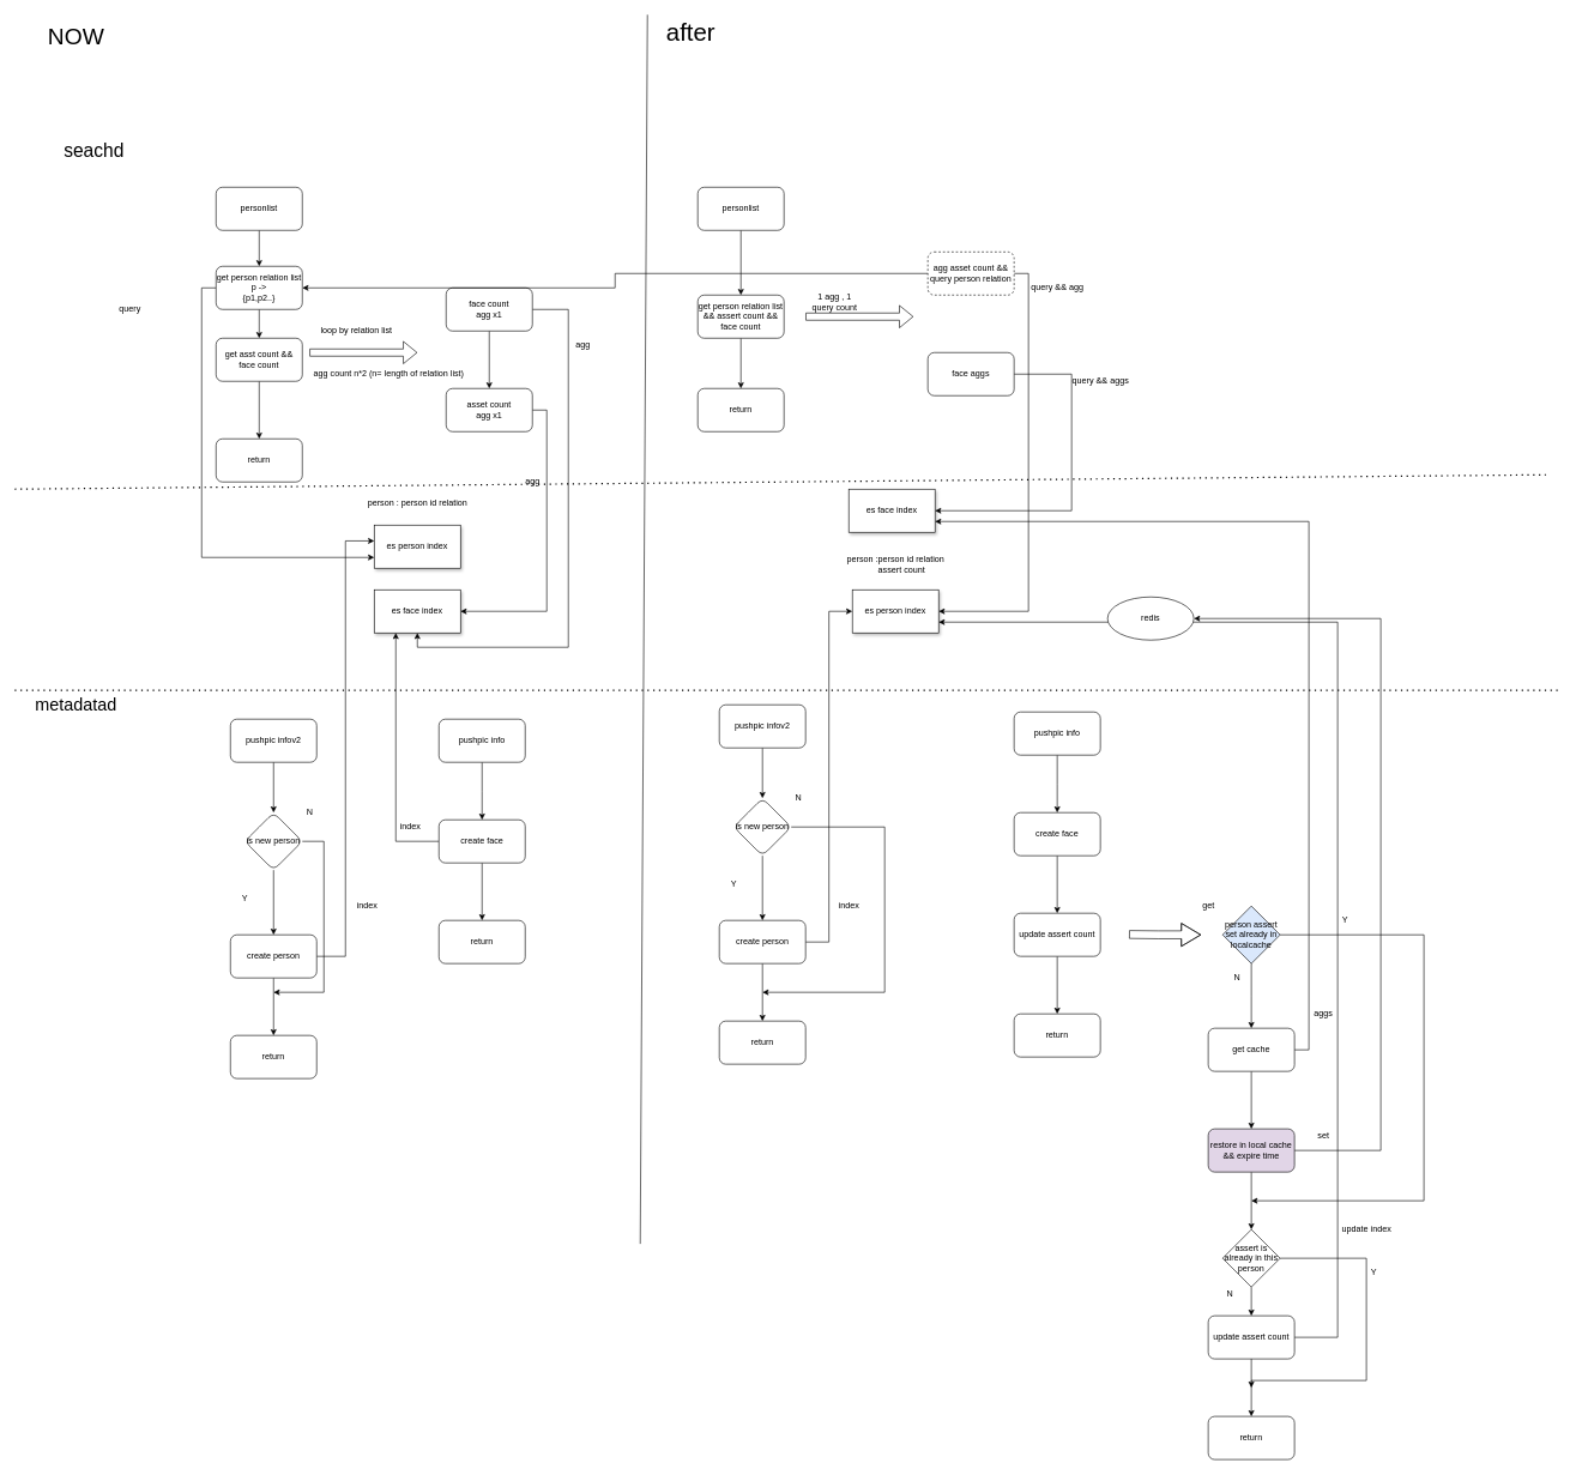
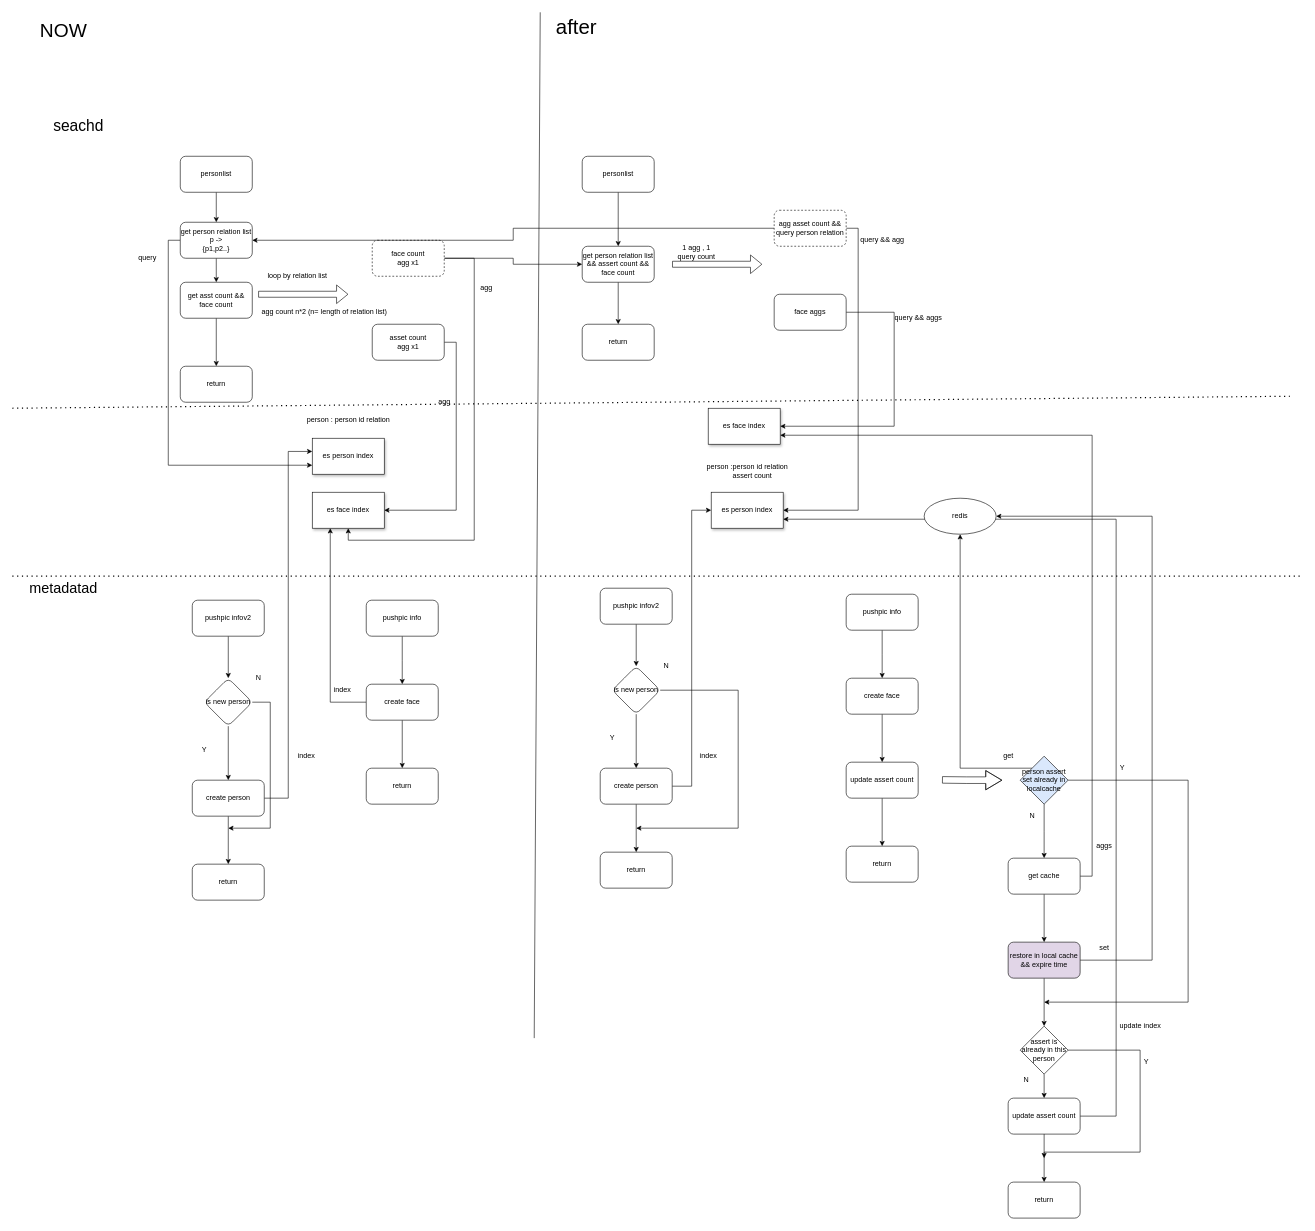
- <mxCell id="35" value="query" style="text;html=1;align=center;verticalAlign=middle;resizable=0;points=[];autosize=1;" parent="1" vertex="1"><mxGeometry x="155" y="420" width="50" height="20" as="geometry" /></mxCell>
+ <mxCell id="35" value="query" style="text;html=1;align=center;verticalAlign=middle;resizable=0;points=[];autosize=1;" parent="1" vertex="1"><mxGeometry x="220" y="420" width="50" height="20" as="geometry" /></mxCell>
- <mxCell id="11" value="face count&lt;br&gt;agg x1" style="whiteSpace=wrap;html=1;rounded=1;" parent="1" vertex="1"><mxGeometry x="620" y="400" width="120" height="60" as="geometry" /></mxCell>
+ <mxCell id="11" value="face count&lt;br&gt;agg x1" style="whiteSpace=wrap;html=1;rounded=1;dashed=1;" parent="1" vertex="1"><mxGeometry x="620" y="400" width="120" height="60" as="geometry" /></mxCell>
- <mxCell id="9" value="" style="edgeStyle=orthogonalEdgeStyle;rounded=0;orthogonalLoop=1;jettySize=auto;html=1;" parent="1" source="11" target="13" edge="1"><mxGeometry relative="1" as="geometry" /></mxCell>
+ <mxCell id="9" value="" style="edgeStyle=orthogonalEdgeStyle;rounded=0;orthogonalLoop=1;jettySize=auto;html=1;" parent="1" source="11" target="21" edge="1"><mxGeometry relative="1" as="geometry" /></mxCell>
+ <mxCell id="86" style="edgeStyle=orthogonalEdgeStyle;rounded=0;orthogonalLoop=1;jettySize=auto;html=1;exitX=0;exitY=0;exitDx=0;exitDy=0;entryX=0.5;entryY=1;entryDx=0;entryDy=0;" parent="1" source="87" target="103" edge="1"><mxGeometry relative="1" as="geometry" /></mxCell>
